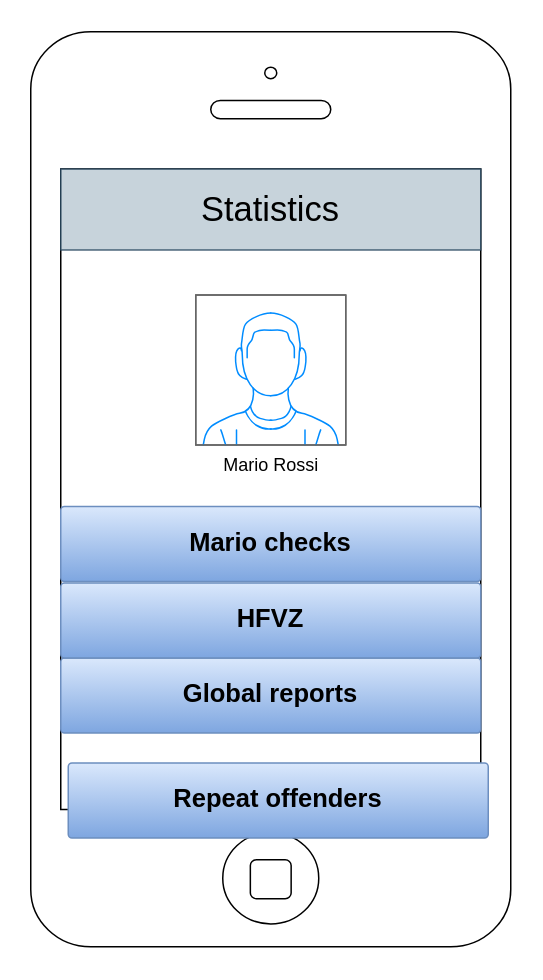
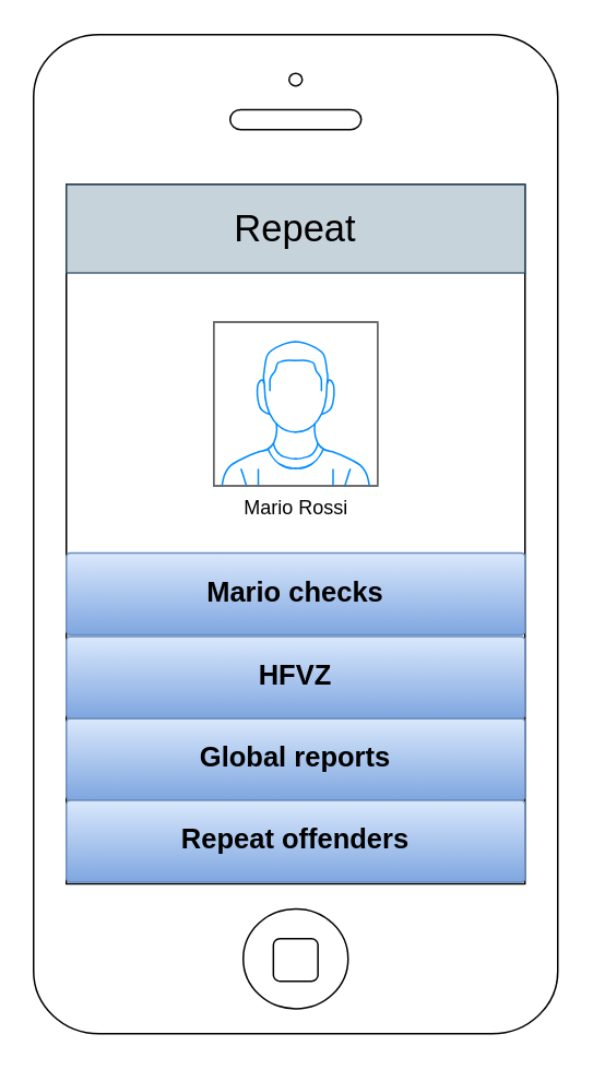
- <mxCell id="3" value="Statistics" style="text;html=1;align=center;verticalAlign=middle;whiteSpace=wrap;rounded=0;fontSize=23;opacity=80;fillColor=#bac8d3;strokeColor=#23445d;" parent="1" vertex="1"><mxGeometry x="40" y="112" width="280" height="54" as="geometry" /></mxCell>
+ <mxCell id="3" value="Repeat" style="text;html=1;align=center;verticalAlign=middle;whiteSpace=wrap;rounded=0;fontSize=23;opacity=80;fillColor=#bac8d3;strokeColor=#23445d;" parent="1" vertex="1"><mxGeometry x="40" y="112" width="280" height="54" as="geometry" /></mxCell>
- <mxCell id="8" value="&lt;span style=&quot;font-size: 17px&quot;&gt;&lt;b&gt;Repeat offenders&lt;/b&gt;&lt;/span&gt;" style="strokeWidth=1;html=1;shadow=0;dashed=0;shape=mxgraph.ios.iTextInput;strokeColor=#6c8ebf;buttonText=;fontSize=8;fillColor=#dae8fc;whiteSpace=wrap;align=center;gradientColor=#7ea6e0;" parent="1" vertex="1"><mxGeometry x="45" y="508" width="280" height="50" as="geometry" /></mxCell>
+ <mxCell id="8" value="&lt;span style=&quot;font-size: 17px&quot;&gt;&lt;b&gt;Repeat offenders&lt;/b&gt;&lt;/span&gt;" style="strokeWidth=1;html=1;shadow=0;dashed=0;shape=mxgraph.ios.iTextInput;strokeColor=#6c8ebf;buttonText=;fontSize=8;fillColor=#dae8fc;whiteSpace=wrap;align=center;gradientColor=#7ea6e0;" parent="1" vertex="1"><mxGeometry x="40" y="488" width="280" height="50" as="geometry" /></mxCell>
